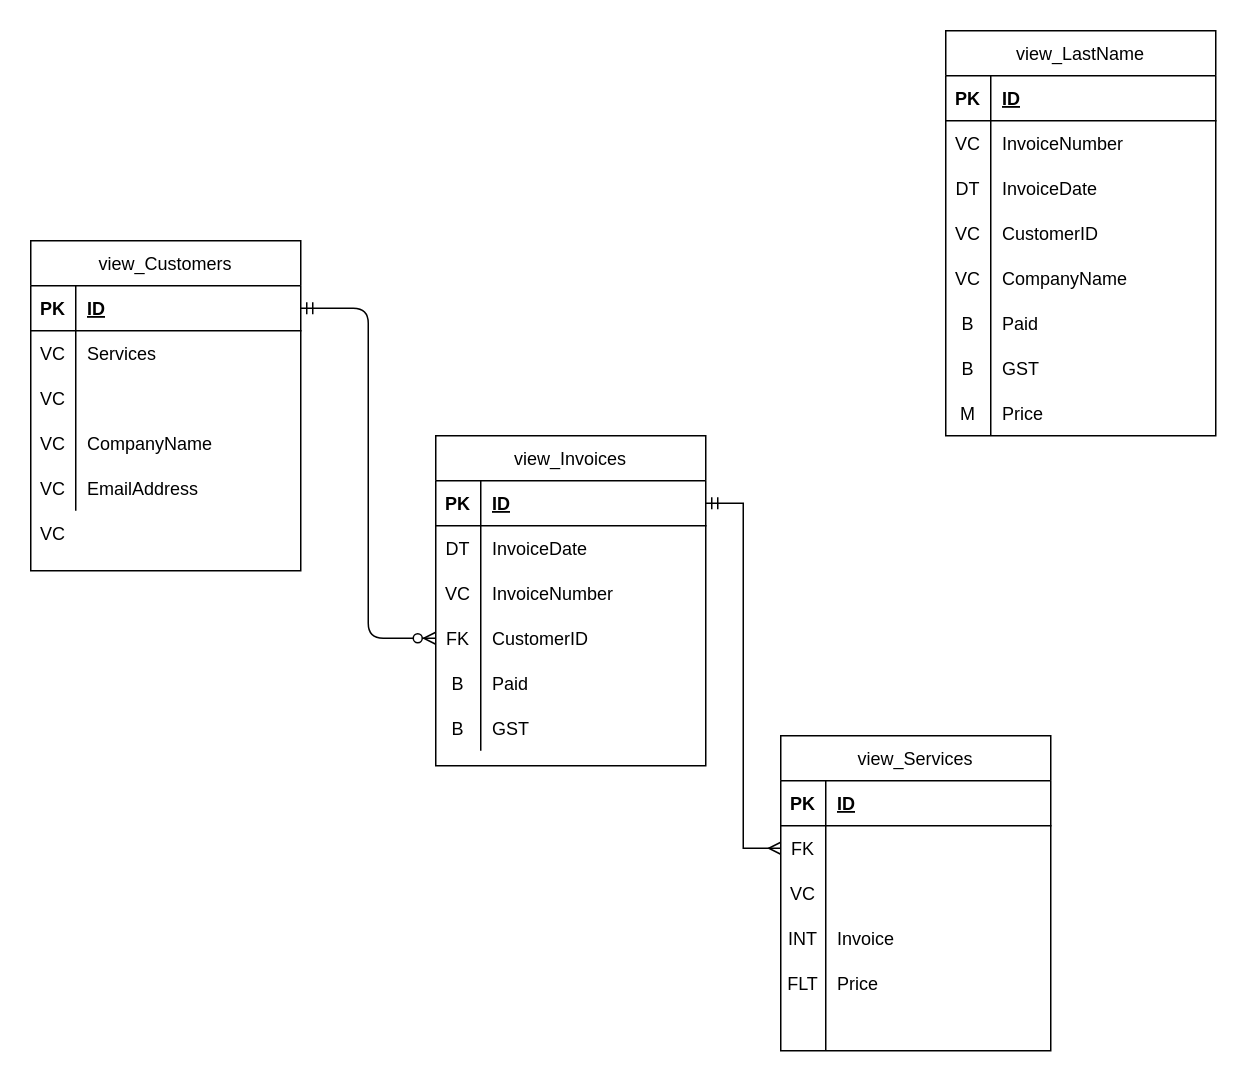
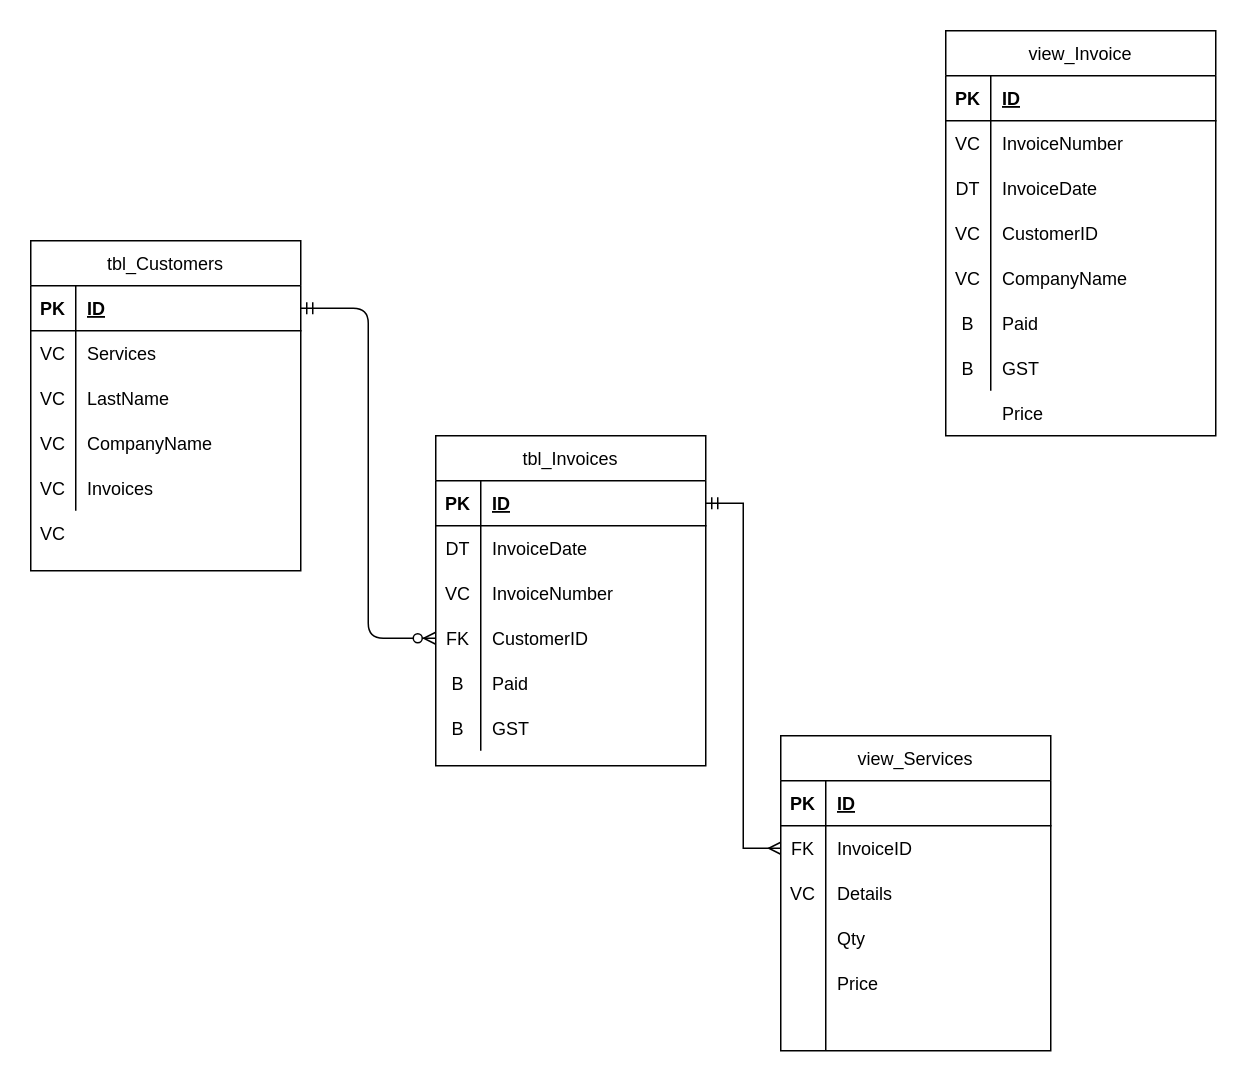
- <mxCell id="60" value="view_LastName" style="shape=table;startSize=30;container=1;collapsible=1;childLayout=tableLayout;fixedRows=1;rowLines=0;fontStyle=0;align=center;resizeLast=1;" parent="1" vertex="1"><mxGeometry x="630" y="20" width="180" height="270" as="geometry" /></mxCell>
+ <mxCell id="60" value="view_Invoice" style="shape=table;startSize=30;container=1;collapsible=1;childLayout=tableLayout;fixedRows=1;rowLines=0;fontStyle=0;align=center;resizeLast=1;" parent="1" vertex="1"><mxGeometry x="630" y="20" width="180" height="270" as="geometry" /></mxCell>
- <mxCell id="2" value="view_Customers" style="shape=table;startSize=30;container=1;collapsible=1;childLayout=tableLayout;fixedRows=1;rowLines=0;fontStyle=0;align=center;resizeLast=1;" parent="1" vertex="1"><mxGeometry x="20" y="160" width="180" height="220" as="geometry" /></mxCell>
+ <mxCell id="2" value="tbl_Customers" style="shape=table;startSize=30;container=1;collapsible=1;childLayout=tableLayout;fixedRows=1;rowLines=0;fontStyle=0;align=center;resizeLast=1;" parent="1" vertex="1"><mxGeometry x="20" y="160" width="180" height="220" as="geometry" /></mxCell>
+ <mxCell id="11" value="LastName" style="shape=partialRectangle;connectable=0;fillColor=none;top=0;left=0;bottom=0;right=0;align=left;spacingLeft=6;overflow=hidden;" parent="9" vertex="1"><mxGeometry x="30" width="150" height="30" as="geometry"><mxRectangle width="150" height="30" as="alternateBounds" /></mxGeometry></mxCell>
- <mxCell id="83" value="M" style="shape=partialRectangle;connectable=0;fillColor=none;top=0;left=0;bottom=0;right=0;editable=1;overflow=hidden;" parent="82" vertex="1"><mxGeometry width="30" height="30" as="geometry"><mxRectangle width="30" height="30" as="alternateBounds" /></mxGeometry></mxCell>
- <mxCell id="20" value="view_Invoices" style="shape=table;startSize=30;container=1;collapsible=1;childLayout=tableLayout;fixedRows=1;rowLines=0;fontStyle=0;align=center;resizeLast=1;" parent="1" vertex="1"><mxGeometry x="290" y="290" width="180" height="220" as="geometry" /></mxCell>
+ <mxCell id="20" value="tbl_Invoices" style="shape=table;startSize=30;container=1;collapsible=1;childLayout=tableLayout;fixedRows=1;rowLines=0;fontStyle=0;align=center;resizeLast=1;" parent="1" vertex="1"><mxGeometry x="290" y="290" width="180" height="220" as="geometry" /></mxCell>
- <mxCell id="17" value="EmailAddress" style="shape=partialRectangle;connectable=0;fillColor=none;top=0;left=0;bottom=0;right=0;align=left;spacingLeft=6;overflow=hidden;" parent="15" vertex="1"><mxGeometry x="30" width="150" height="30" as="geometry"><mxRectangle width="150" height="30" as="alternateBounds" /></mxGeometry></mxCell>
+ <mxCell id="17" value="Invoices" style="shape=partialRectangle;connectable=0;fillColor=none;top=0;left=0;bottom=0;right=0;align=left;spacingLeft=6;overflow=hidden;" parent="15" vertex="1"><mxGeometry x="30" width="150" height="30" as="geometry"><mxRectangle width="150" height="30" as="alternateBounds" /></mxGeometry></mxCell>
+ <mxCell id="46" value="InvoiceID" style="shape=partialRectangle;connectable=0;fillColor=none;top=0;left=0;bottom=0;right=0;align=left;spacingLeft=6;overflow=hidden;" parent="44" vertex="1"><mxGeometry x="30" width="150" height="30" as="geometry"><mxRectangle width="150" height="30" as="alternateBounds" /></mxGeometry></mxCell>
+ <mxCell id="49" value="Details" style="shape=partialRectangle;connectable=0;fillColor=none;top=0;left=0;bottom=0;right=0;align=left;spacingLeft=6;overflow=hidden;" parent="47" vertex="1"><mxGeometry x="30" width="150" height="30" as="geometry"><mxRectangle width="150" height="30" as="alternateBounds" /></mxGeometry></mxCell>
- <mxCell id="51" value="INT" style="shape=partialRectangle;connectable=0;fillColor=none;top=0;left=0;bottom=0;right=0;editable=1;overflow=hidden;" parent="50" vertex="1"><mxGeometry width="30" height="30" as="geometry"><mxRectangle width="30" height="30" as="alternateBounds" /></mxGeometry></mxCell>
- <mxCell id="52" value="Invoice" style="shape=partialRectangle;connectable=0;fillColor=none;top=0;left=0;bottom=0;right=0;align=left;spacingLeft=6;overflow=hidden;" parent="50" vertex="1"><mxGeometry x="30" width="150" height="30" as="geometry"><mxRectangle width="150" height="30" as="alternateBounds" /></mxGeometry></mxCell>
+ <mxCell id="52" value="Qty" style="shape=partialRectangle;connectable=0;fillColor=none;top=0;left=0;bottom=0;right=0;align=left;spacingLeft=6;overflow=hidden;" parent="50" vertex="1"><mxGeometry x="30" width="150" height="30" as="geometry"><mxRectangle width="150" height="30" as="alternateBounds" /></mxGeometry></mxCell>
- <mxCell id="54" value="FLT" style="shape=partialRectangle;connectable=0;fillColor=none;top=0;left=0;bottom=0;right=0;editable=1;overflow=hidden;" parent="53" vertex="1"><mxGeometry width="30" height="30" as="geometry"><mxRectangle width="30" height="30" as="alternateBounds" /></mxGeometry></mxCell>
